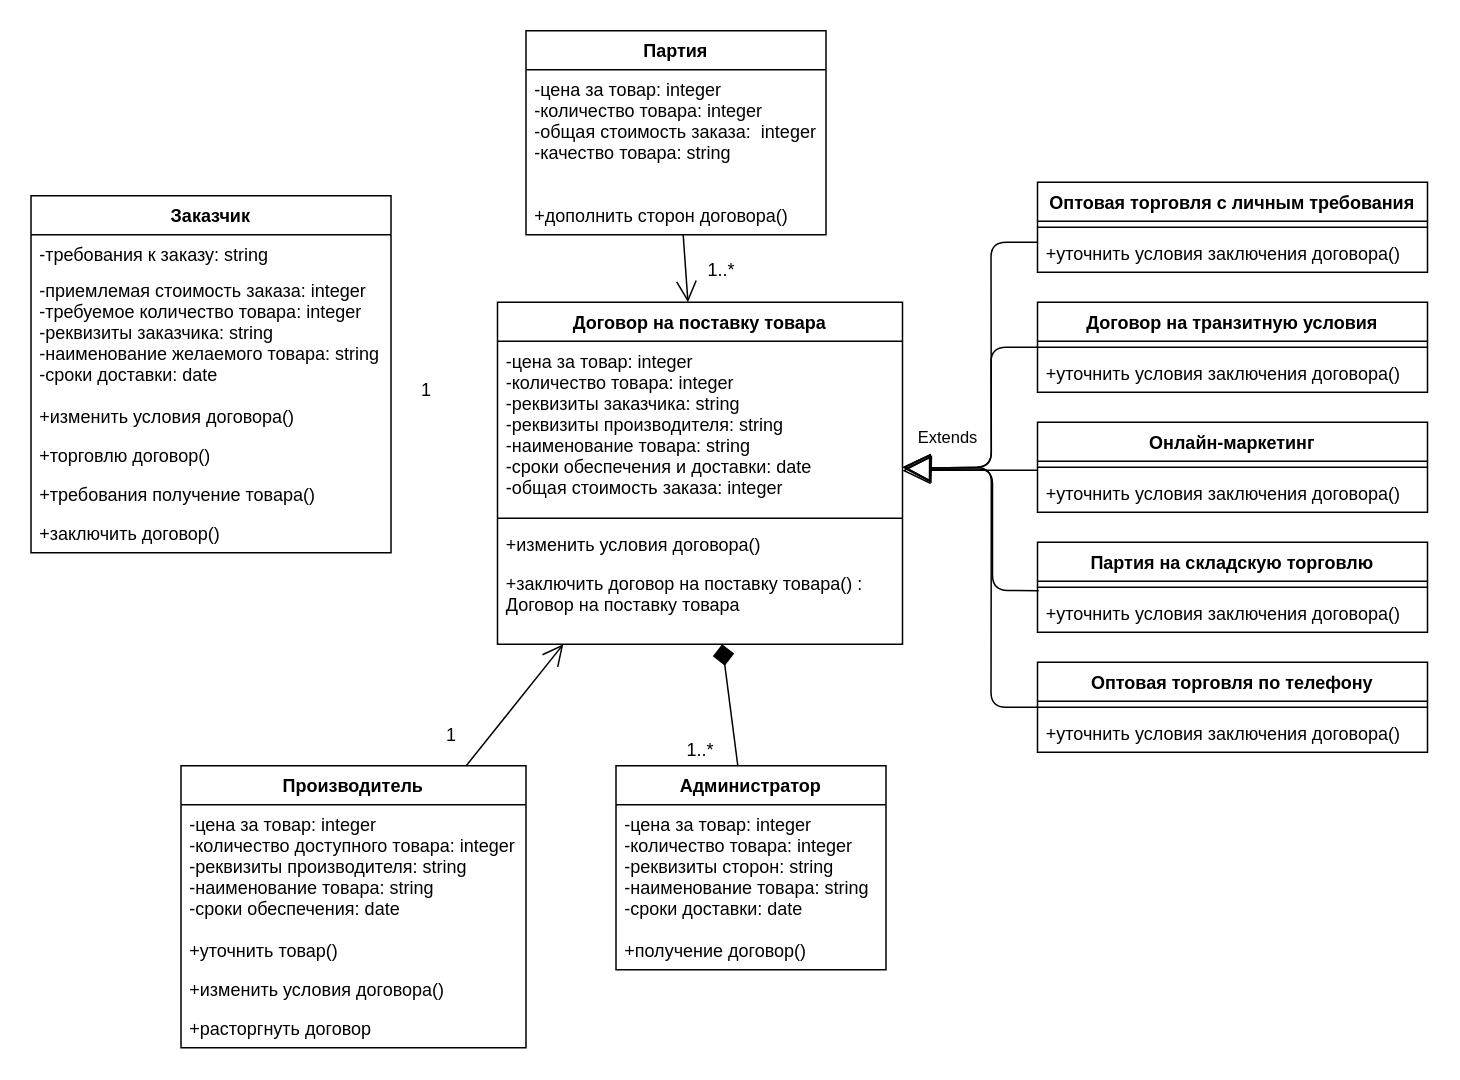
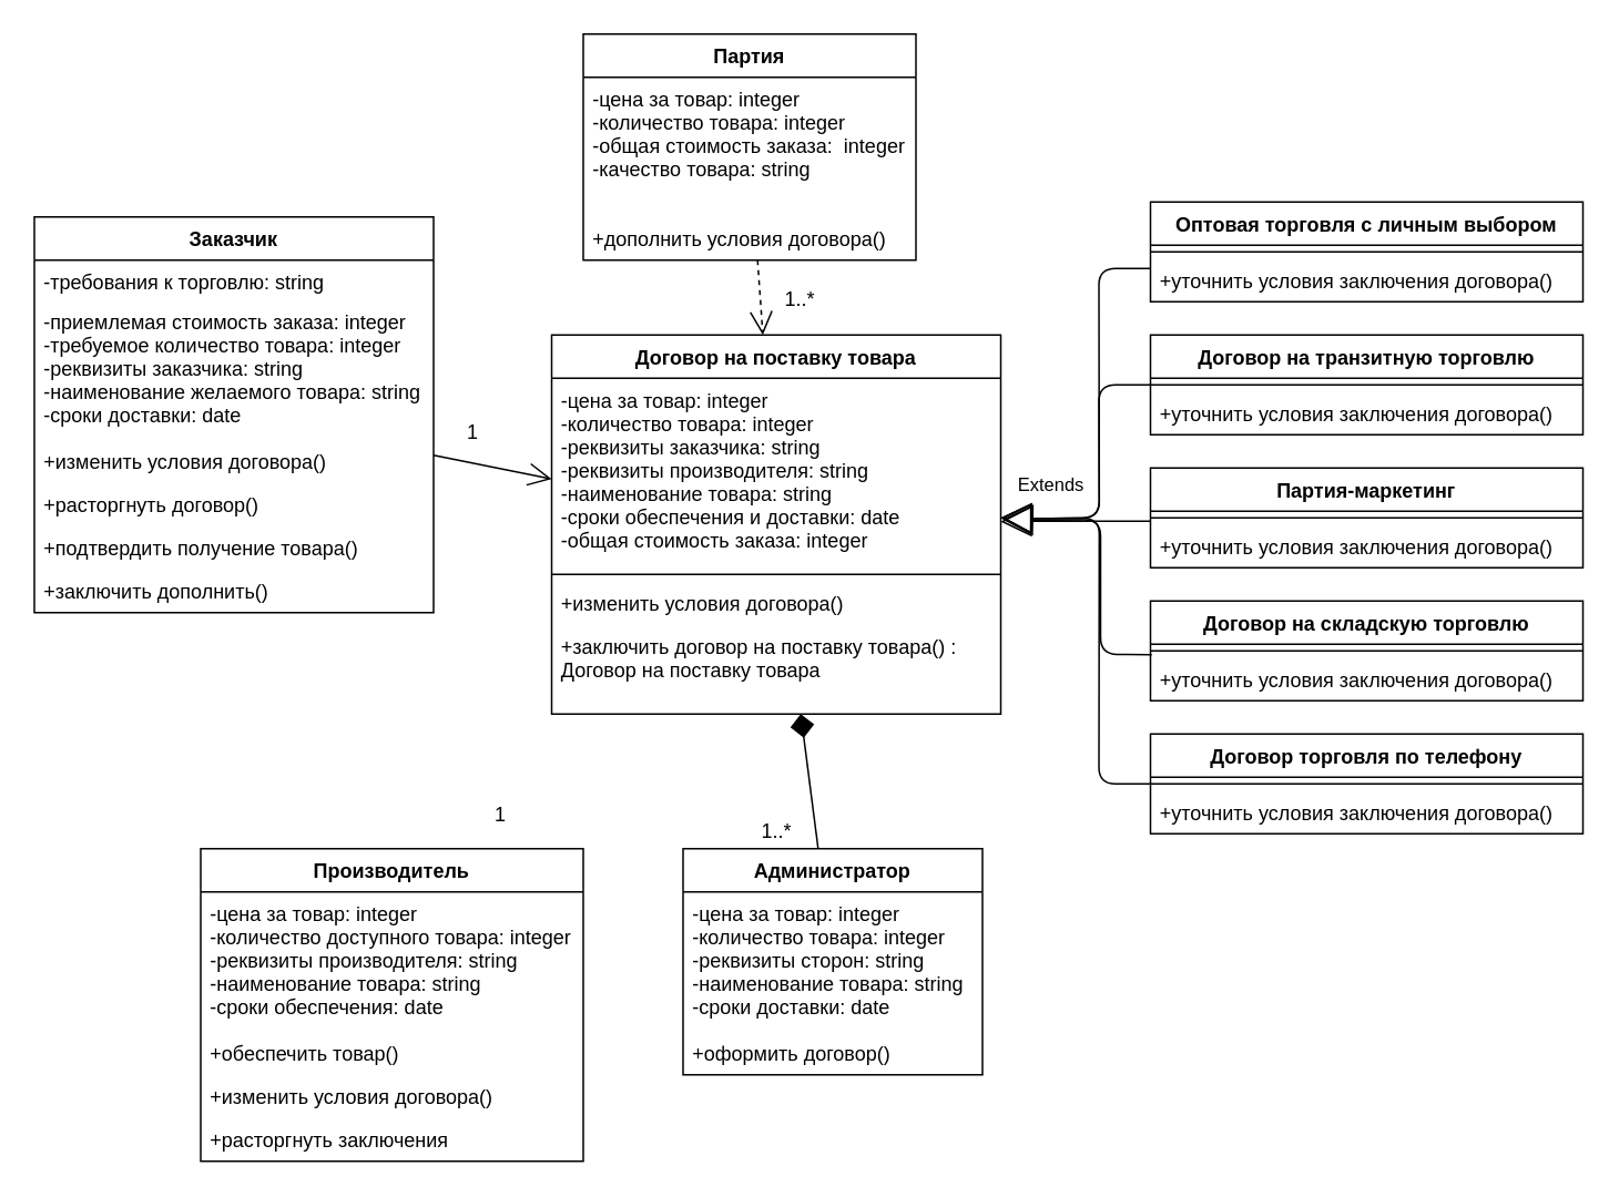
- <mxCell id="7" value="Оптовая торговля с личным требования" style="swimlane;fontStyle=1;align=center;verticalAlign=top;childLayout=stackLayout;horizontal=1;startSize=26;horizontalStack=0;resizeParent=1;resizeParentMax=0;resizeLast=0;collapsible=1;marginBottom=0;" vertex="1" parent="1"><mxGeometry x="691" y="121" width="260" height="60" as="geometry" /></mxCell>
+ <mxCell id="7" value="Оптовая торговля с личным выбором" style="swimlane;fontStyle=1;align=center;verticalAlign=top;childLayout=stackLayout;horizontal=1;startSize=26;horizontalStack=0;resizeParent=1;resizeParentMax=0;resizeLast=0;collapsible=1;marginBottom=0;" vertex="1" parent="1"><mxGeometry x="691" y="121" width="260" height="60" as="geometry" /></mxCell>
- <mxCell id="47" value="+дополнить сторон договора()&#10;" style="text;strokeColor=none;fillColor=none;align=left;verticalAlign=top;spacingLeft=4;spacingRight=4;overflow=hidden;rotatable=0;points=[[0,0.5],[1,0.5]];portConstraint=eastwest;" vertex="1" parent="45"><mxGeometry y="110" width="200" height="26" as="geometry" /></mxCell>
+ <mxCell id="47" value="+дополнить условия договора()&#10;" style="text;strokeColor=none;fillColor=none;align=left;verticalAlign=top;spacingLeft=4;spacingRight=4;overflow=hidden;rotatable=0;points=[[0,0.5],[1,0.5]];portConstraint=eastwest;" vertex="1" parent="45"><mxGeometry y="110" width="200" height="26" as="geometry" /></mxCell>
- <mxCell id="28" value="-требования к заказу: string" style="text;strokeColor=none;fillColor=none;align=left;verticalAlign=top;spacingLeft=4;spacingRight=4;overflow=hidden;rotatable=0;points=[[0,0.5],[1,0.5]];portConstraint=eastwest;" vertex="1" parent="27"><mxGeometry y="26" width="240" height="24" as="geometry" /></mxCell>
+ <mxCell id="28" value="-требования к торговлю: string" style="text;strokeColor=none;fillColor=none;align=left;verticalAlign=top;spacingLeft=4;spacingRight=4;overflow=hidden;rotatable=0;points=[[0,0.5],[1,0.5]];portConstraint=eastwest;" vertex="1" parent="27"><mxGeometry y="26" width="240" height="24" as="geometry" /></mxCell>
- <mxCell id="48" value="" style="endArrow=open;endFill=1;endSize=12;html=1;" edge="1" parent="1" source="45" target="2"><mxGeometry width="160" relative="1" as="geometry"><mxPoint x="240" y="274.704" as="sourcePoint" /><mxPoint x="341" y="289.809" as="targetPoint" /></mxGeometry></mxCell>
+ <mxCell id="48" value="" style="endArrow=open;endFill=1;endSize=12;html=1;dashed=1;" edge="1" parent="1" source="45" target="2"><mxGeometry width="160" relative="1" as="geometry"><mxPoint x="240" y="274.704" as="sourcePoint" /><mxPoint x="341" y="289.809" as="targetPoint" /></mxGeometry></mxCell>
- <mxCell id="10" value="Договор на транзитную условия" style="swimlane;fontStyle=1;align=center;verticalAlign=top;childLayout=stackLayout;horizontal=1;startSize=26;horizontalStack=0;resizeParent=1;resizeParentMax=0;resizeLast=0;collapsible=1;marginBottom=0;" vertex="1" parent="1"><mxGeometry x="691" y="201" width="260" height="60" as="geometry" /></mxCell>
+ <mxCell id="10" value="Договор на транзитную торговлю" style="swimlane;fontStyle=1;align=center;verticalAlign=top;childLayout=stackLayout;horizontal=1;startSize=26;horizontalStack=0;resizeParent=1;resizeParentMax=0;resizeLast=0;collapsible=1;marginBottom=0;" vertex="1" parent="1"><mxGeometry x="691" y="201" width="260" height="60" as="geometry" /></mxCell>
+ <mxCell id="44" value="" style="endArrow=open;endFill=1;endSize=12;html=1;" edge="1" parent="1" source="27" target="2"><mxGeometry width="160" relative="1" as="geometry"><mxPoint x="270" y="351.66" as="sourcePoint" /><mxPoint x="273.54" y="261" as="targetPoint" /></mxGeometry></mxCell>
- <mxCell id="13" value="Онлайн-маркетинг" style="swimlane;fontStyle=1;align=center;verticalAlign=top;childLayout=stackLayout;horizontal=1;startSize=26;horizontalStack=0;resizeParent=1;resizeParentMax=0;resizeLast=0;collapsible=1;marginBottom=0;" vertex="1" parent="1"><mxGeometry x="691" y="281" width="260" height="60" as="geometry" /></mxCell>
+ <mxCell id="13" value="Партия-маркетинг" style="swimlane;fontStyle=1;align=center;verticalAlign=top;childLayout=stackLayout;horizontal=1;startSize=26;horizontalStack=0;resizeParent=1;resizeParentMax=0;resizeLast=0;collapsible=1;marginBottom=0;" vertex="1" parent="1"><mxGeometry x="691" y="281" width="260" height="60" as="geometry" /></mxCell>
- <mxCell id="31" value="+торговлю договор()" style="text;strokeColor=none;fillColor=none;align=left;verticalAlign=top;spacingLeft=4;spacingRight=4;overflow=hidden;rotatable=0;points=[[0,0.5],[1,0.5]];portConstraint=eastwest;" vertex="1" parent="27"><mxGeometry y="160" width="240" height="26" as="geometry" /></mxCell>
+ <mxCell id="31" value="+расторгнуть договор()" style="text;strokeColor=none;fillColor=none;align=left;verticalAlign=top;spacingLeft=4;spacingRight=4;overflow=hidden;rotatable=0;points=[[0,0.5],[1,0.5]];portConstraint=eastwest;" vertex="1" parent="27"><mxGeometry y="160" width="240" height="26" as="geometry" /></mxCell>
- <mxCell id="32" value="+требования получение товара()" style="text;strokeColor=none;fillColor=none;align=left;verticalAlign=top;spacingLeft=4;spacingRight=4;overflow=hidden;rotatable=0;points=[[0,0.5],[1,0.5]];portConstraint=eastwest;" vertex="1" parent="27"><mxGeometry y="186" width="240" height="26" as="geometry" /></mxCell>
+ <mxCell id="32" value="+подтвердить получение товара()" style="text;strokeColor=none;fillColor=none;align=left;verticalAlign=top;spacingLeft=4;spacingRight=4;overflow=hidden;rotatable=0;points=[[0,0.5],[1,0.5]];portConstraint=eastwest;" vertex="1" parent="27"><mxGeometry y="186" width="240" height="26" as="geometry" /></mxCell>
- <mxCell id="33" value="+заключить договор()&#10;" style="text;strokeColor=none;fillColor=none;align=left;verticalAlign=top;spacingLeft=4;spacingRight=4;overflow=hidden;rotatable=0;points=[[0,0.5],[1,0.5]];portConstraint=eastwest;" vertex="1" parent="27"><mxGeometry y="212" width="240" height="26" as="geometry" /></mxCell>
+ <mxCell id="33" value="+заключить дополнить()&#10;" style="text;strokeColor=none;fillColor=none;align=left;verticalAlign=top;spacingLeft=4;spacingRight=4;overflow=hidden;rotatable=0;points=[[0,0.5],[1,0.5]];portConstraint=eastwest;" vertex="1" parent="27"><mxGeometry y="212" width="240" height="26" as="geometry" /></mxCell>
- <mxCell id="16" value="Партия на складскую торговлю" style="swimlane;fontStyle=1;align=center;verticalAlign=top;childLayout=stackLayout;horizontal=1;startSize=26;horizontalStack=0;resizeParent=1;resizeParentMax=0;resizeLast=0;collapsible=1;marginBottom=0;" vertex="1" parent="1"><mxGeometry x="691" y="361" width="260" height="60" as="geometry" /></mxCell>
+ <mxCell id="16" value="Договор на складскую торговлю" style="swimlane;fontStyle=1;align=center;verticalAlign=top;childLayout=stackLayout;horizontal=1;startSize=26;horizontalStack=0;resizeParent=1;resizeParentMax=0;resizeLast=0;collapsible=1;marginBottom=0;" vertex="1" parent="1"><mxGeometry x="691" y="361" width="260" height="60" as="geometry" /></mxCell>
- <mxCell id="19" value="Оптовая торговля по телефону" style="swimlane;fontStyle=1;align=center;verticalAlign=top;childLayout=stackLayout;horizontal=1;startSize=26;horizontalStack=0;resizeParent=1;resizeParentMax=0;resizeLast=0;collapsible=1;marginBottom=0;" vertex="1" parent="1"><mxGeometry x="691" y="441" width="260" height="60" as="geometry" /></mxCell>
+ <mxCell id="19" value="Договор торговля по телефону" style="swimlane;fontStyle=1;align=center;verticalAlign=top;childLayout=stackLayout;horizontal=1;startSize=26;horizontalStack=0;resizeParent=1;resizeParentMax=0;resizeLast=0;collapsible=1;marginBottom=0;" vertex="1" parent="1"><mxGeometry x="691" y="441" width="260" height="60" as="geometry" /></mxCell>
- <mxCell id="43" value="" style="endArrow=open;endFill=1;endSize=12;html=1;" edge="1" parent="1" source="37" target="2"><mxGeometry width="160" relative="1" as="geometry"><mxPoint x="451" y="491.52" as="sourcePoint" /><mxPoint x="453" y="400" as="targetPoint" /></mxGeometry></mxCell>
- <mxCell id="39" value="+уточнить товар()" style="text;strokeColor=none;fillColor=none;align=left;verticalAlign=top;spacingLeft=4;spacingRight=4;overflow=hidden;rotatable=0;points=[[0,0.5],[1,0.5]];portConstraint=eastwest;" vertex="1" parent="37"><mxGeometry y="110" width="230" height="26" as="geometry" /></mxCell>
+ <mxCell id="39" value="+обеспечить товар()" style="text;strokeColor=none;fillColor=none;align=left;verticalAlign=top;spacingLeft=4;spacingRight=4;overflow=hidden;rotatable=0;points=[[0,0.5],[1,0.5]];portConstraint=eastwest;" vertex="1" parent="37"><mxGeometry y="110" width="230" height="26" as="geometry" /></mxCell>
- <mxCell id="36" value="+получение договор()" style="text;strokeColor=none;fillColor=none;align=left;verticalAlign=top;spacingLeft=4;spacingRight=4;overflow=hidden;rotatable=0;points=[[0,0.5],[1,0.5]];portConstraint=eastwest;" vertex="1" parent="34"><mxGeometry y="110" width="180" height="26" as="geometry" /></mxCell>
+ <mxCell id="36" value="+оформить договор()" style="text;strokeColor=none;fillColor=none;align=left;verticalAlign=top;spacingLeft=4;spacingRight=4;overflow=hidden;rotatable=0;points=[[0,0.5],[1,0.5]];portConstraint=eastwest;" vertex="1" parent="34"><mxGeometry y="110" width="180" height="26" as="geometry" /></mxCell>
- <mxCell id="41" value="+расторгнуть договор" style="text;strokeColor=none;fillColor=none;align=left;verticalAlign=top;spacingLeft=4;spacingRight=4;overflow=hidden;rotatable=0;points=[[0,0.5],[1,0.5]];portConstraint=eastwest;" vertex="1" parent="37"><mxGeometry y="162" width="230" height="26" as="geometry" /></mxCell>
+ <mxCell id="41" value="+расторгнуть заключения" style="text;strokeColor=none;fillColor=none;align=left;verticalAlign=top;spacingLeft=4;spacingRight=4;overflow=hidden;rotatable=0;points=[[0,0.5],[1,0.5]];portConstraint=eastwest;" vertex="1" parent="37"><mxGeometry y="162" width="230" height="26" as="geometry" /></mxCell>
